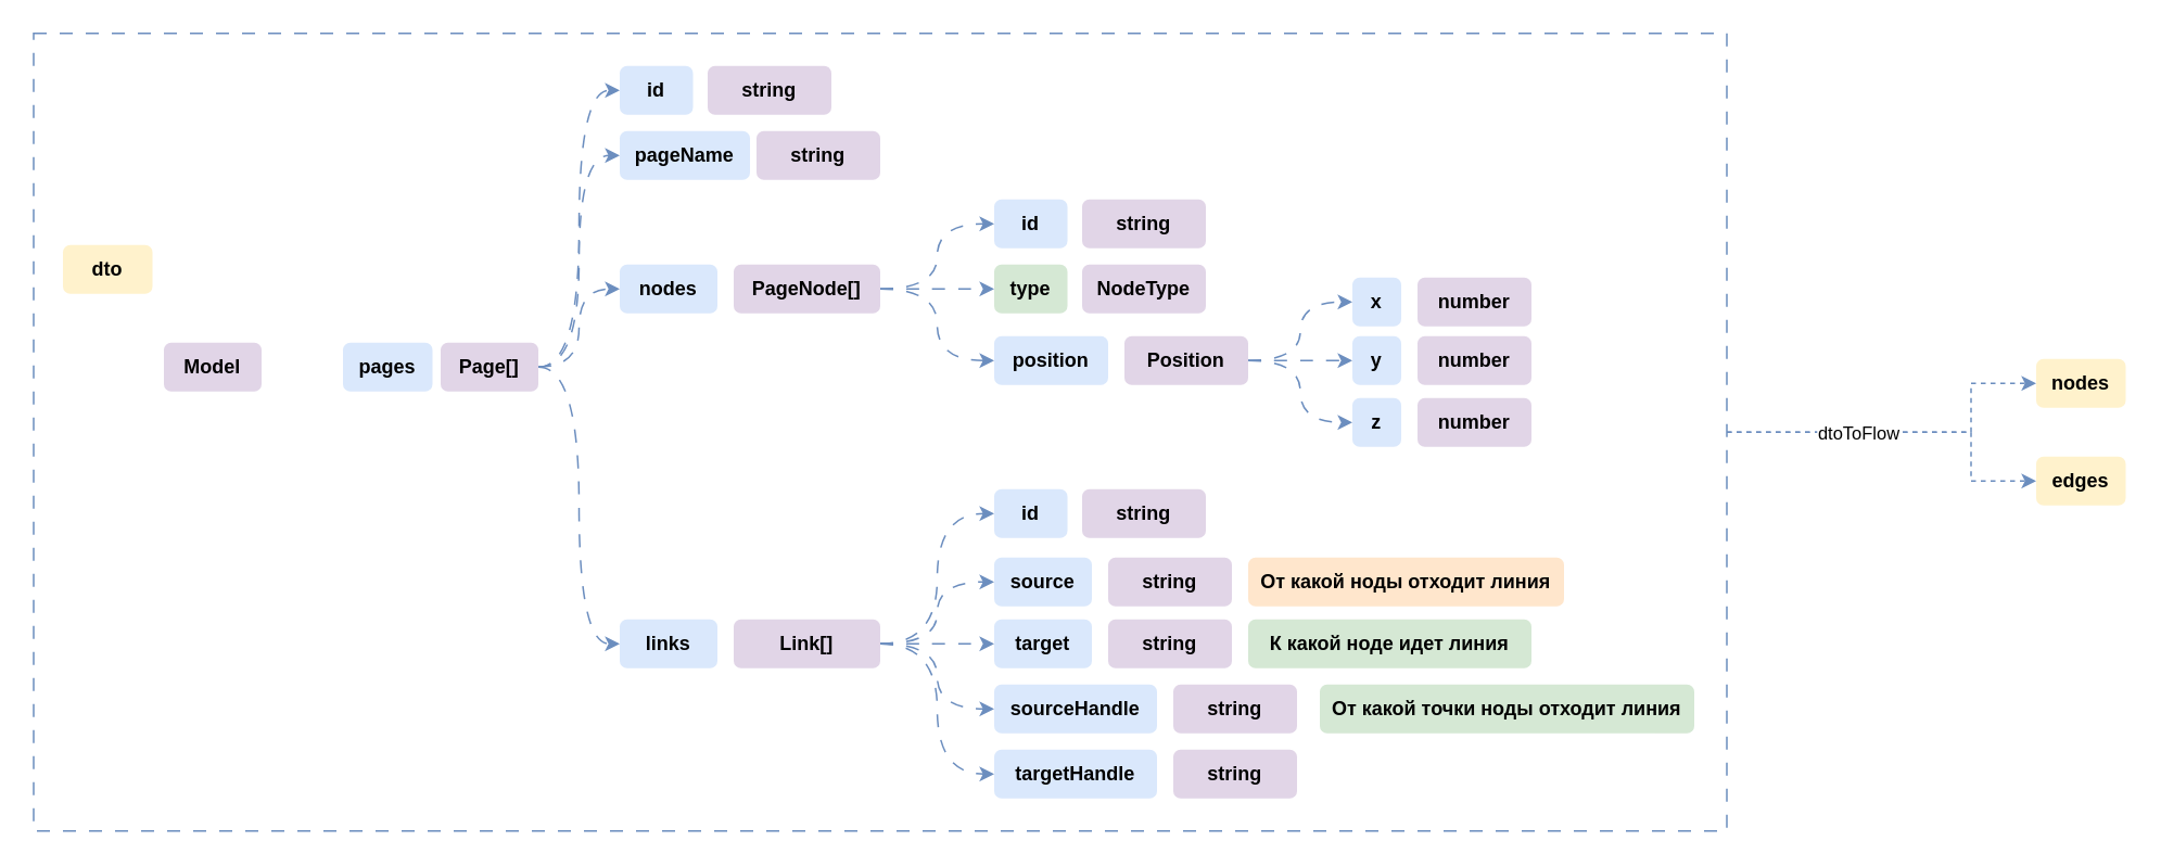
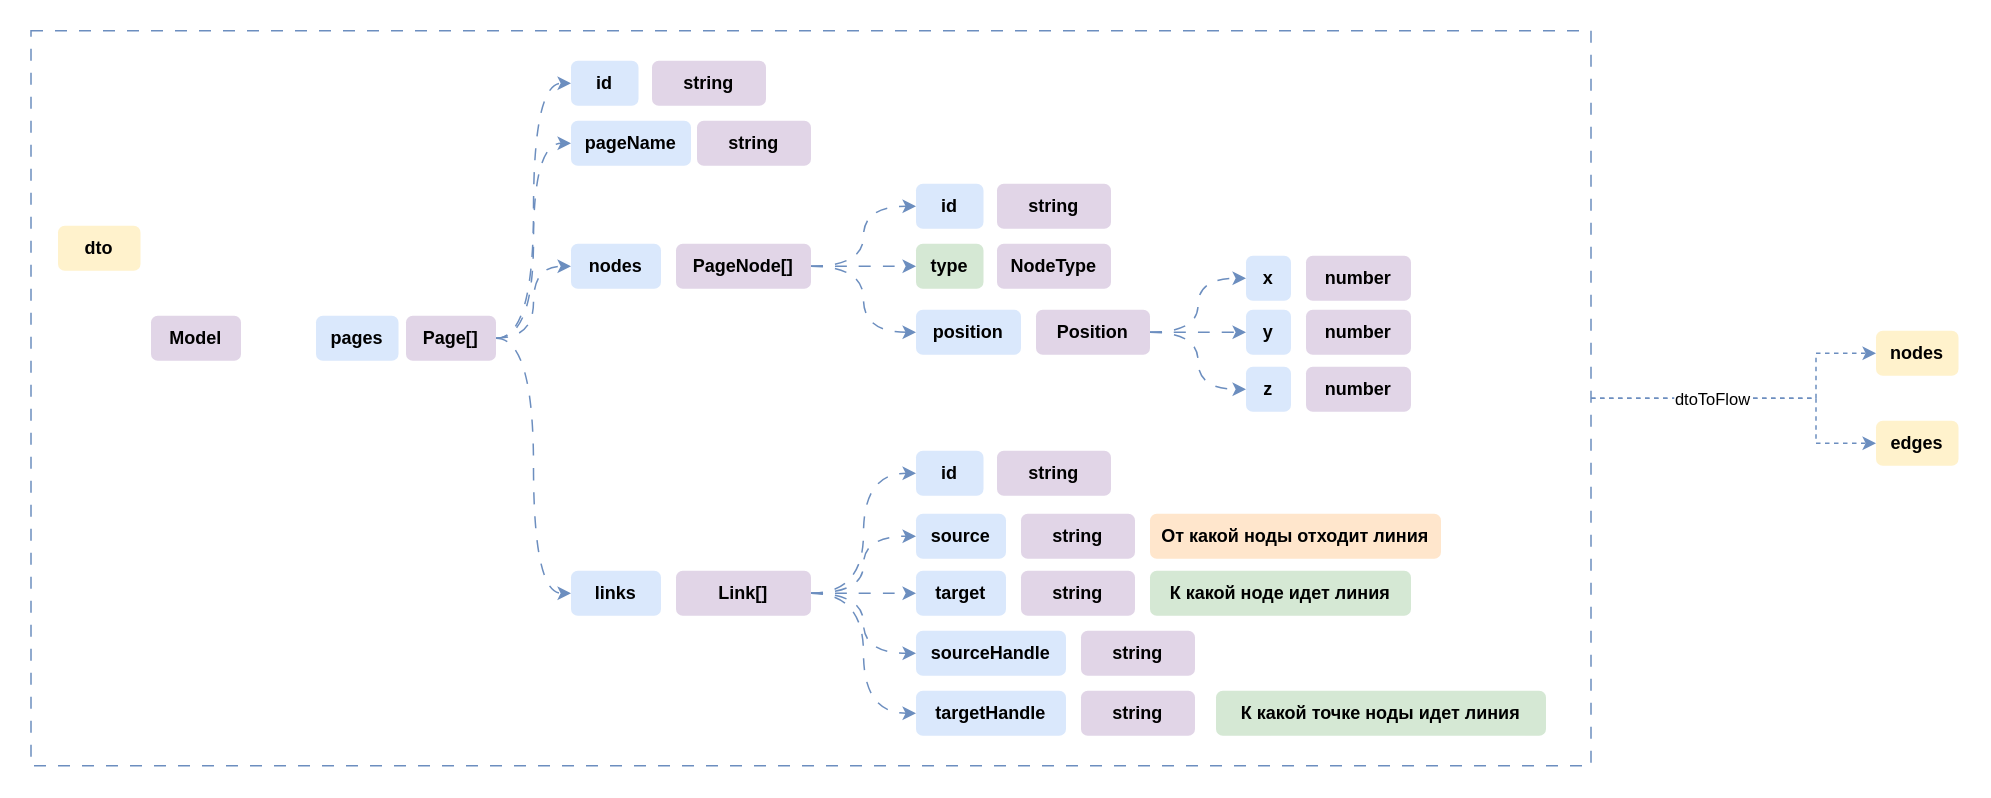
- <mxCell id="57" value="От какой точки ноды отходит линия" style="rounded=1;whiteSpace=wrap;html=1;fillColor=#d5e8d4;strokeColor=none;fontStyle=1" parent="1" vertex="1"><mxGeometry x="810" y="420" width="230" height="30" as="geometry" /></mxCell>
+ <mxCell id="58" value="К какой точке ноды идет линия" style="rounded=1;whiteSpace=wrap;html=1;fillColor=#d5e8d4;strokeColor=none;fontStyle=1" parent="1" vertex="1"><mxGeometry x="810" y="460" width="220" height="30" as="geometry" /></mxCell>
